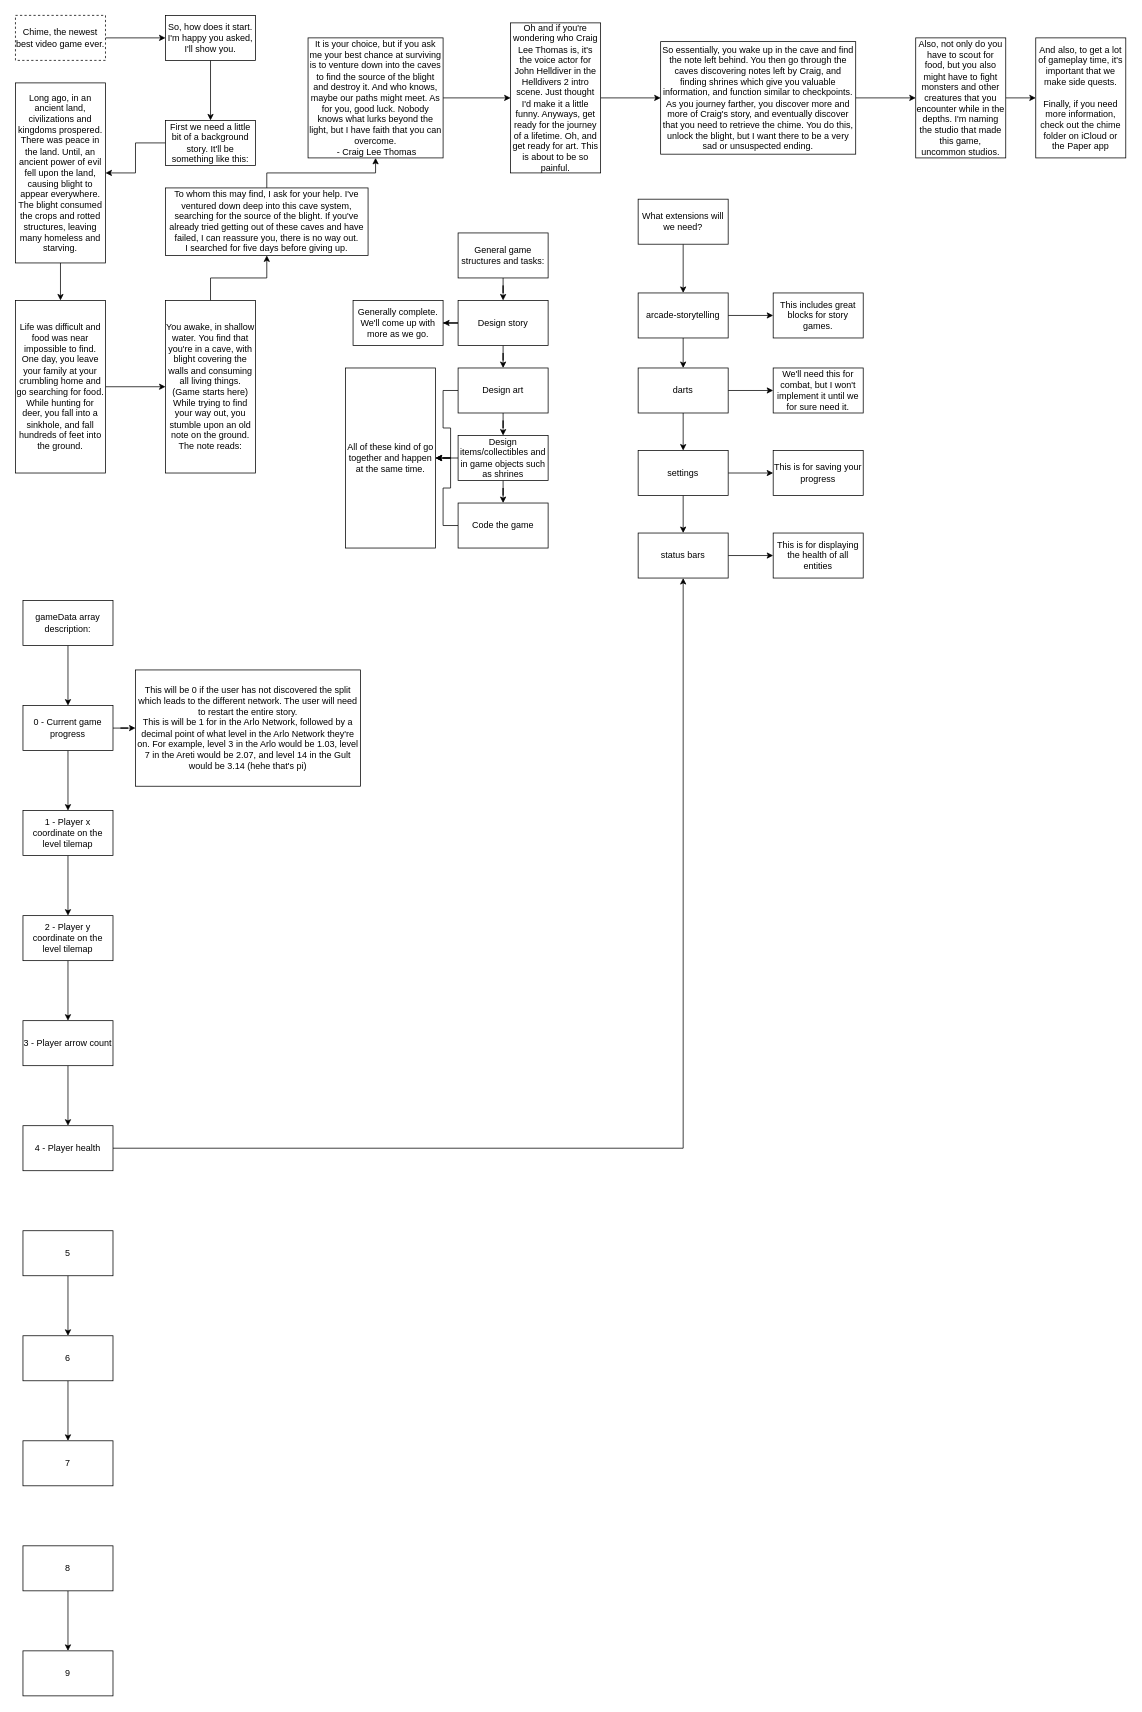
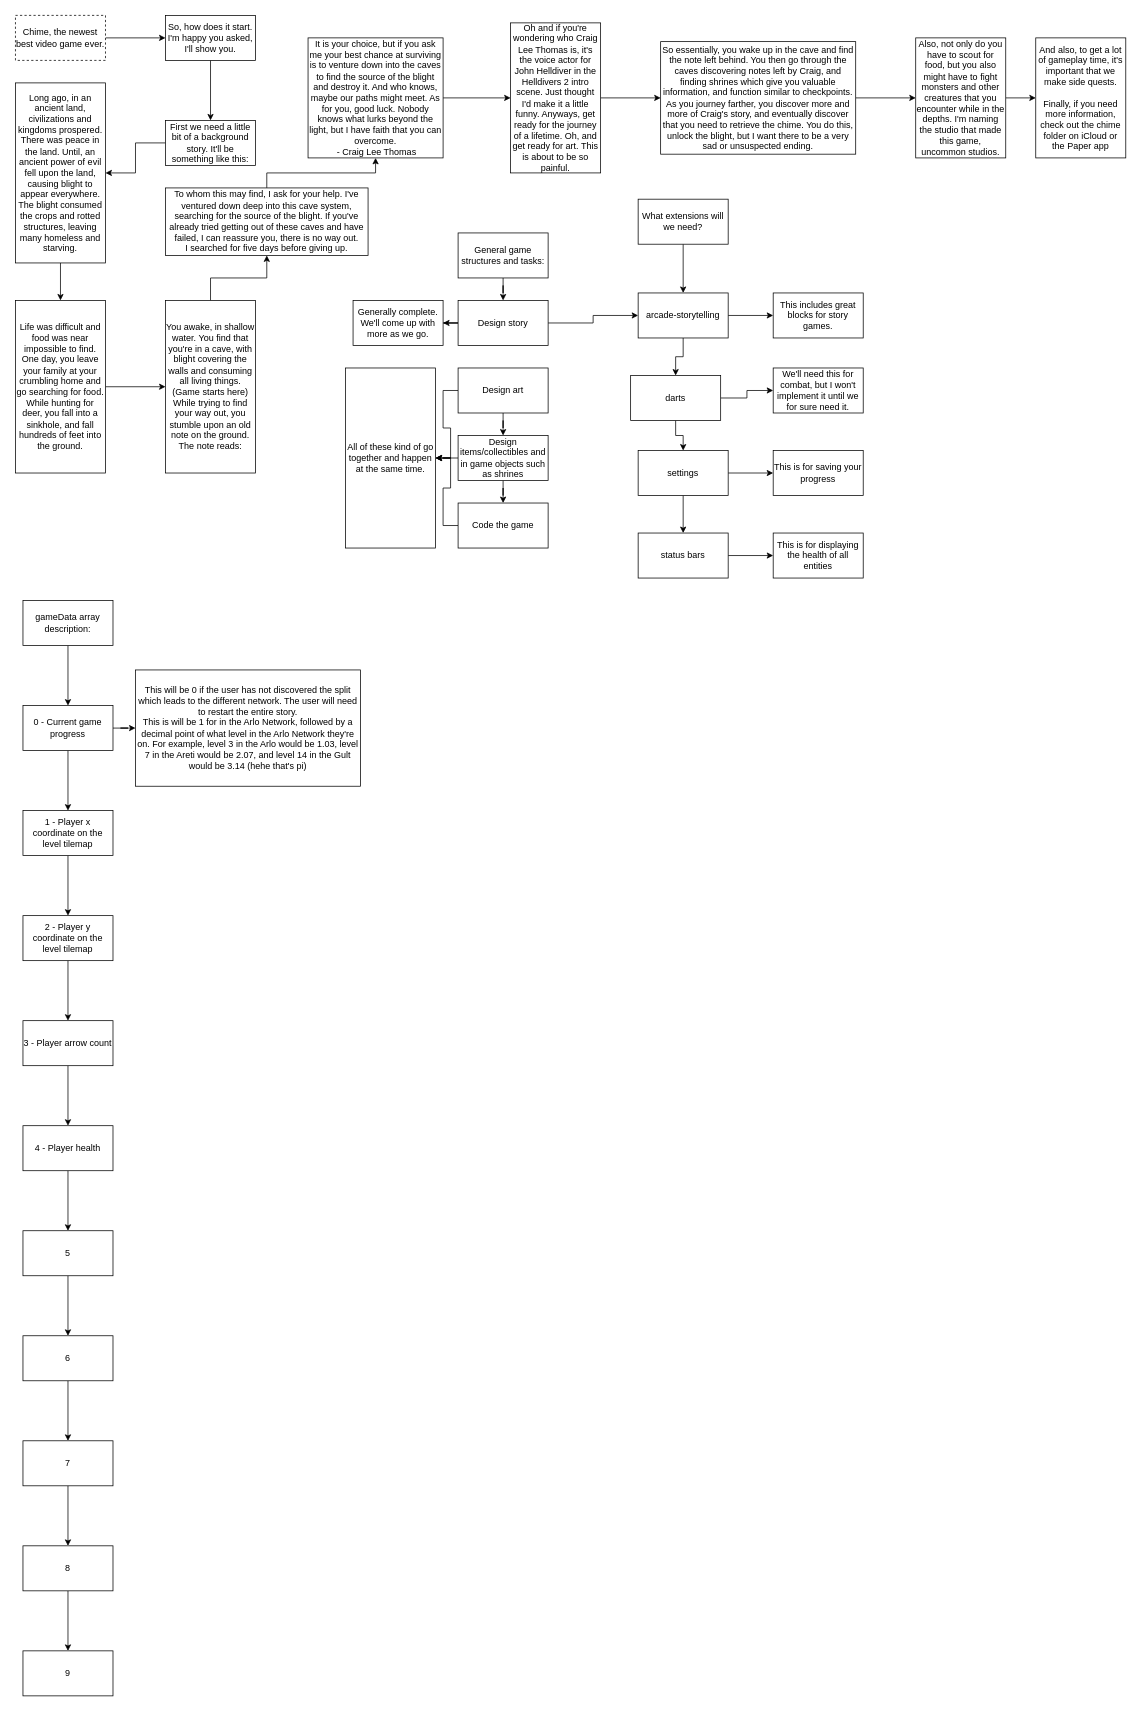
- <mxCell id="22" value="" style="edgeStyle=orthogonalEdgeStyle;rounded=0;orthogonalLoop=1;jettySize=auto;html=1;" parent="1" source="24" target="27" edge="1"><mxGeometry relative="1" as="geometry" /></mxCell>
+ <mxCell id="22" value="" style="edgeStyle=orthogonalEdgeStyle;rounded=0;orthogonalLoop=1;jettySize=auto;html=1;" parent="1" source="24" target="43" edge="1"><mxGeometry relative="1" as="geometry" /></mxCell>
- <mxCell id="47" value="darts" style="whiteSpace=wrap;html=1;rounded=0;" parent="1" vertex="1"><mxGeometry x="850" y="490" width="120" height="60" as="geometry" /></mxCell>
+ <mxCell id="47" value="darts" style="whiteSpace=wrap;html=1;rounded=0;" parent="1" vertex="1"><mxGeometry x="840" y="500" width="120" height="60" as="geometry" /></mxCell>
- <mxCell id="68" value="" style="edgeStyle=orthogonalEdgeStyle;rounded=0;orthogonalLoop=1;jettySize=auto;html=1;" edge="1" parent="1" source="69" target="55"><mxGeometry relative="1" as="geometry" /></mxCell>
+ <mxCell id="68" value="" style="edgeStyle=orthogonalEdgeStyle;rounded=0;orthogonalLoop=1;jettySize=auto;html=1;" edge="1" parent="1" source="69" target="71"><mxGeometry relative="1" as="geometry" /></mxCell>
+ <mxCell id="74" value="" style="edgeStyle=orthogonalEdgeStyle;rounded=0;orthogonalLoop=1;jettySize=auto;html=1;" edge="1" parent="1" source="75" target="77"><mxGeometry relative="1" as="geometry" /></mxCell>
